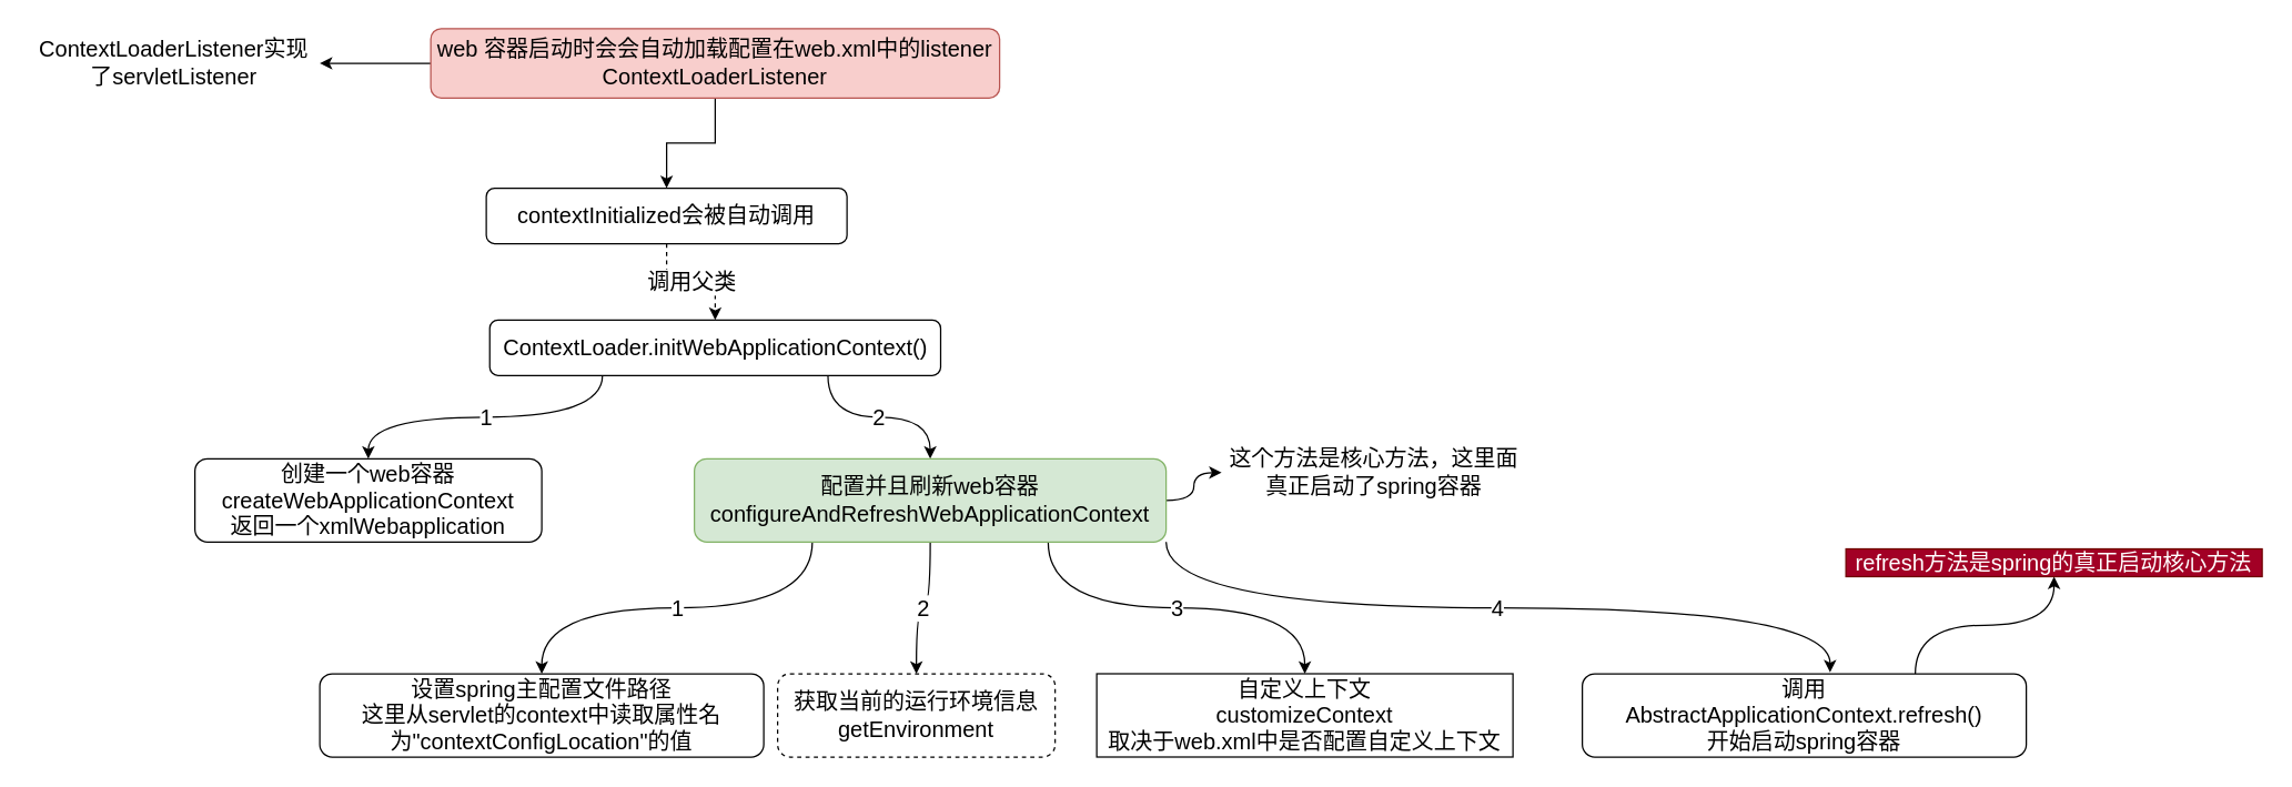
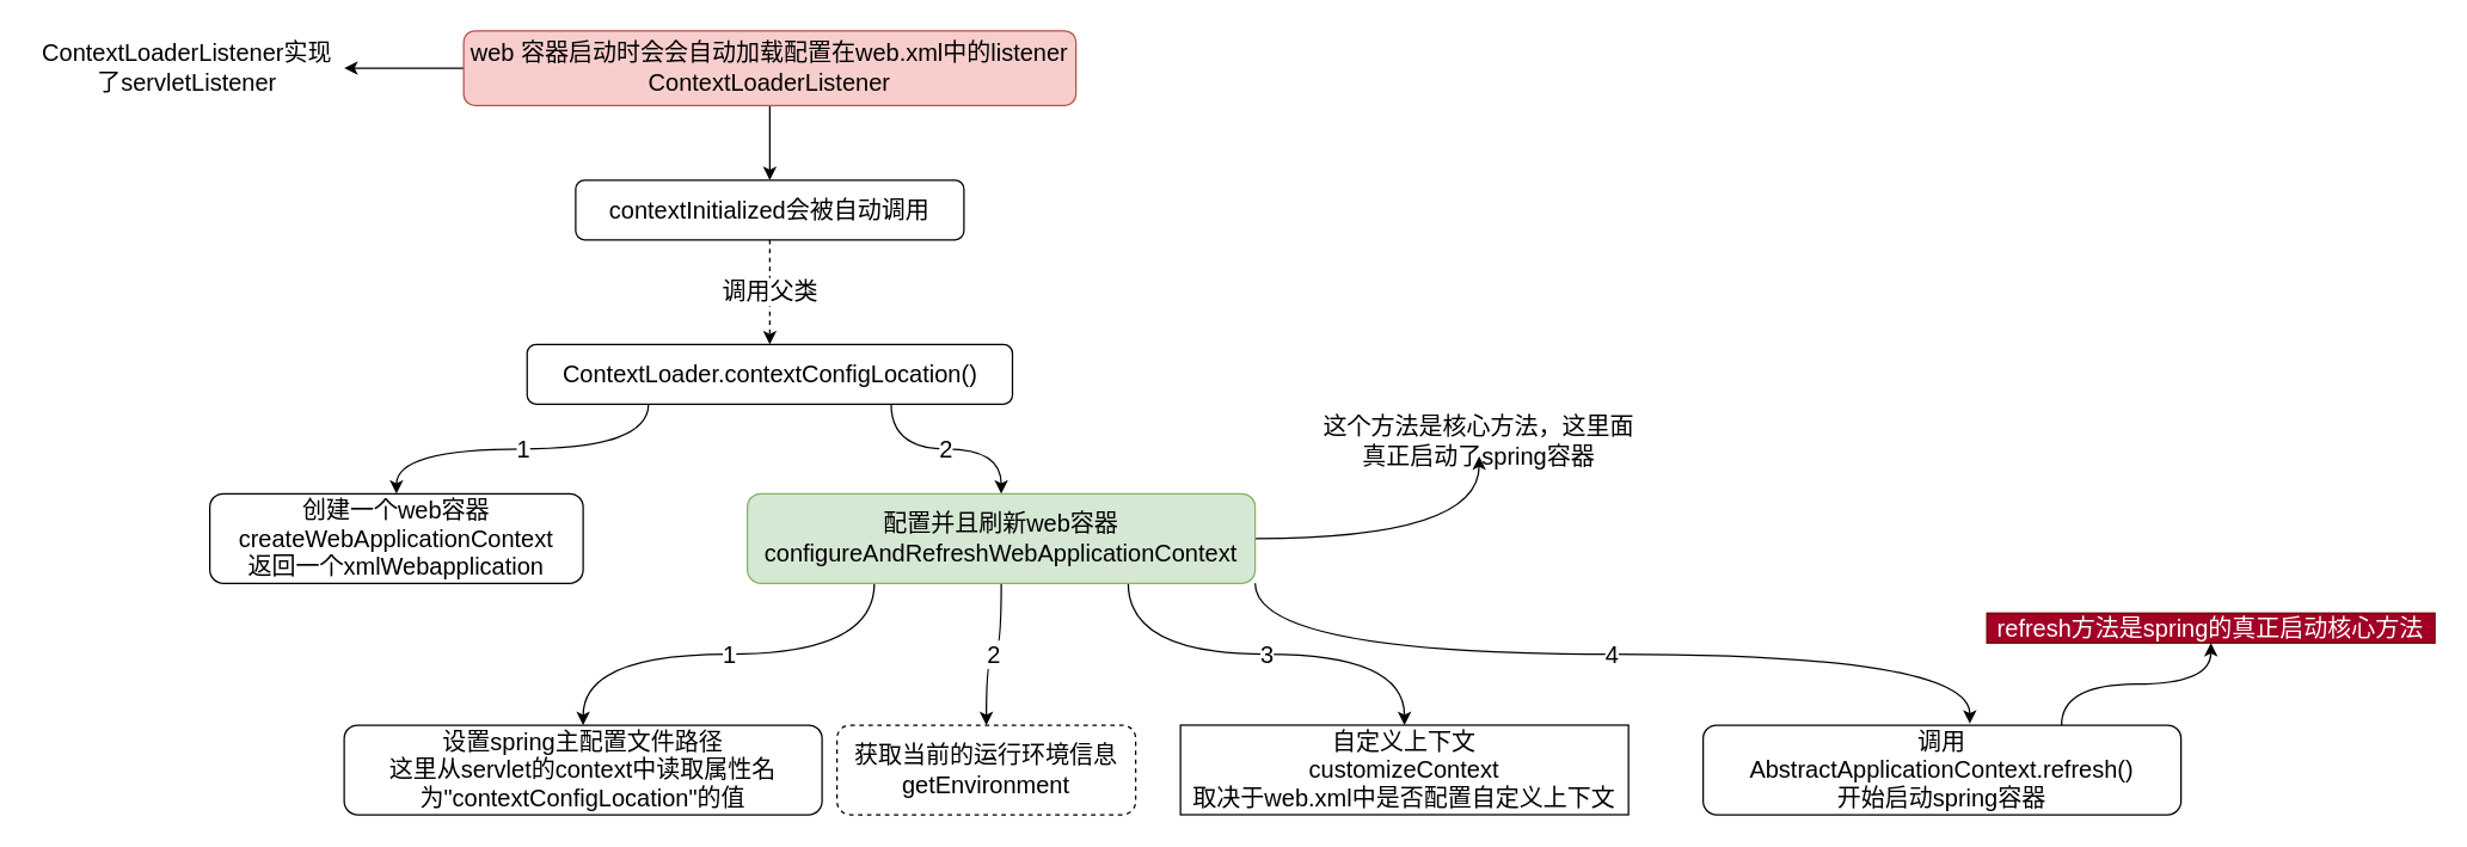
- <mxCell id="6" value="contextInitialized会被自动调用" style="rounded=1;whiteSpace=wrap;html=1;fontSize=16;" parent="1" vertex="1"><mxGeometry x="350" y="135" width="260" height="40" as="geometry" /></mxCell>
+ <mxCell id="6" value="contextInitialized会被自动调用" style="rounded=1;whiteSpace=wrap;html=1;fontSize=16;" parent="1" vertex="1"><mxGeometry x="385" y="120" width="260" height="40" as="geometry" /></mxCell>
- <mxCell id="9" value="ContextLoader.initWebApplicationContext()" style="rounded=1;whiteSpace=wrap;html=1;fontSize=16;" parent="1" vertex="1"><mxGeometry x="352.5" y="230" width="325" height="40" as="geometry" /></mxCell>
+ <mxCell id="9" value="ContextLoader.contextConfigLocation()" style="rounded=1;whiteSpace=wrap;html=1;fontSize=16;" parent="1" vertex="1"><mxGeometry x="352.5" y="230" width="325" height="40" as="geometry" /></mxCell>
- <mxCell id="18" value="这个方法是核心方法，这里面真正启动了spring容器" style="text;html=1;strokeColor=none;fillColor=none;align=center;verticalAlign=middle;whiteSpace=wrap;rounded=0;shadow=0;fontSize=16;" parent="1" vertex="1"><mxGeometry x="880" y="330" width="220" height="20" as="geometry" /></mxCell>
+ <mxCell id="18" value="这个方法是核心方法，这里面真正启动了spring容器" style="text;html=1;strokeColor=none;fillColor=none;align=center;verticalAlign=middle;whiteSpace=wrap;rounded=0;shadow=0;fontSize=16;" parent="1" vertex="1"><mxGeometry x="880" y="285" width="220" height="20" as="geometry" /></mxCell>
- <mxCell id="24" value="refresh方法是spring的真正启动核心方法" style="text;html=1;strokeColor=#6F0000;fillColor=#a20025;align=center;verticalAlign=middle;whiteSpace=wrap;rounded=0;shadow=0;fontSize=16;fontColor=#ffffff;" parent="1" vertex="1"><mxGeometry x="1330" y="395" width="300" height="20" as="geometry" /></mxCell>
+ <mxCell id="24" value="refresh方法是spring的真正启动核心方法" style="text;html=1;strokeColor=#6F0000;fillColor=#a20025;align=center;verticalAlign=middle;whiteSpace=wrap;rounded=0;shadow=0;fontSize=16;fontColor=#ffffff;" parent="1" vertex="1"><mxGeometry x="1330" y="410" width="300" height="20" as="geometry" /></mxCell>
